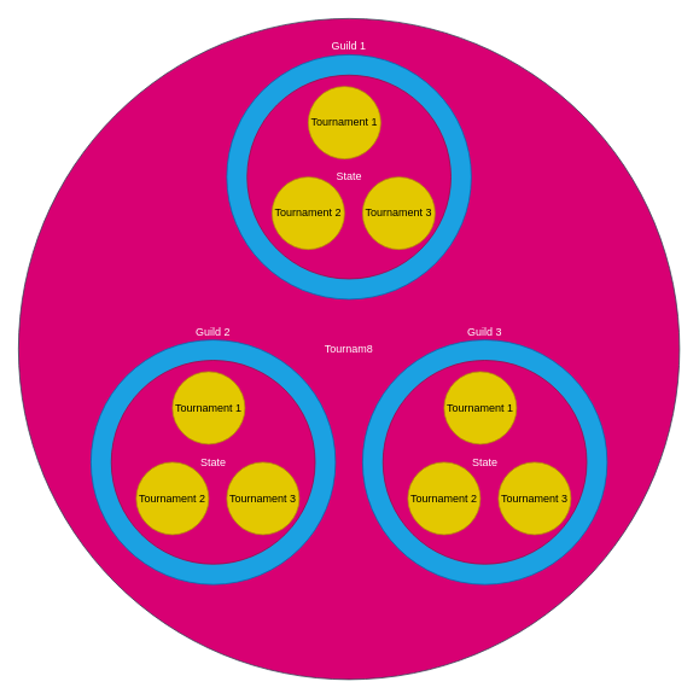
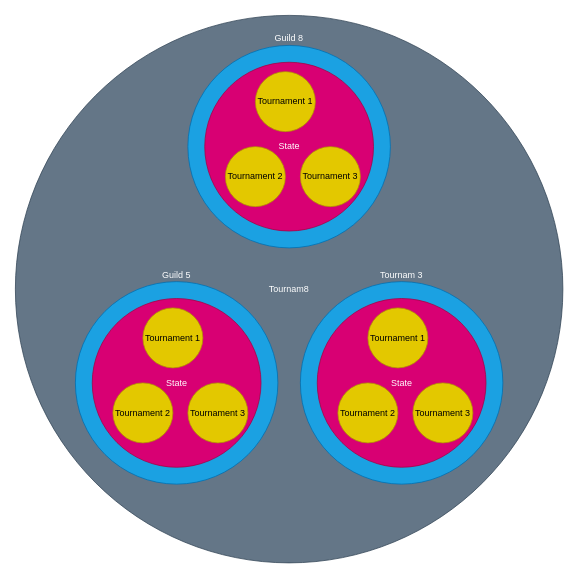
- <mxCell id="8" value="Guild 1" style="ellipse;whiteSpace=wrap;html=1;aspect=fixed;labelBackgroundColor=none;labelBorderColor=none;fillColor=#1ba1e2;strokeColor=#006EAF;fontColor=#ffffff;labelPosition=center;verticalLabelPosition=top;align=center;verticalAlign=bottom;" vertex="1" parent="1"><mxGeometry x="250" y="60" width="270" height="270" as="geometry" /></mxCell>
+ <mxCell id="8" value="Guild 8" style="ellipse;whiteSpace=wrap;html=1;aspect=fixed;labelBackgroundColor=none;labelBorderColor=none;fillColor=#1ba1e2;strokeColor=#006EAF;fontColor=#ffffff;labelPosition=center;verticalLabelPosition=top;align=center;verticalAlign=bottom;" vertex="1" parent="1"><mxGeometry x="250" y="60" width="270" height="270" as="geometry" /></mxCell>
- <mxCell id="13" value="Guild 2" style="ellipse;whiteSpace=wrap;html=1;aspect=fixed;labelBackgroundColor=none;labelBorderColor=none;fillColor=#1ba1e2;strokeColor=#006EAF;fontColor=#ffffff;labelPosition=center;verticalLabelPosition=top;align=center;verticalAlign=bottom;" vertex="1" parent="1"><mxGeometry x="100" y="375" width="270" height="270" as="geometry" /></mxCell>
+ <mxCell id="13" value="Guild 5" style="ellipse;whiteSpace=wrap;html=1;aspect=fixed;labelBackgroundColor=none;labelBorderColor=none;fillColor=#1ba1e2;strokeColor=#006EAF;fontColor=#ffffff;labelPosition=center;verticalLabelPosition=top;align=center;verticalAlign=bottom;" vertex="1" parent="1"><mxGeometry x="100" y="375" width="270" height="270" as="geometry" /></mxCell>
- <mxCell id="3" value="Guild 3" style="ellipse;whiteSpace=wrap;html=1;aspect=fixed;labelBackgroundColor=none;labelBorderColor=none;fillColor=#1ba1e2;strokeColor=#006EAF;fontColor=#ffffff;labelPosition=center;verticalLabelPosition=top;align=center;verticalAlign=bottom;" vertex="1" parent="1"><mxGeometry x="400" y="375" width="270" height="270" as="geometry" /></mxCell>
+ <mxCell id="3" value="Tournam 3" style="ellipse;whiteSpace=wrap;html=1;aspect=fixed;labelBackgroundColor=none;labelBorderColor=none;fillColor=#1ba1e2;strokeColor=#006EAF;fontColor=#ffffff;labelPosition=center;verticalLabelPosition=top;align=center;verticalAlign=bottom;" vertex="1" parent="1"><mxGeometry x="400" y="375" width="270" height="270" as="geometry" /></mxCell>
- <mxCell id="2" value="Tournam8" style="ellipse;whiteSpace=wrap;html=1;aspect=fixed;fillColor=#d80073;strokeColor=#314354;fontColor=#ffffff;" parent="1" vertex="1"><mxGeometry x="20" y="20" width="730" height="730" as="geometry" /></mxCell>
+ <mxCell id="2" value="Tournam8" style="ellipse;whiteSpace=wrap;html=1;aspect=fixed;fillColor=#647687;strokeColor=#314354;fontColor=#ffffff;" parent="1" vertex="1"><mxGeometry x="20" y="20" width="730" height="730" as="geometry" /></mxCell>
